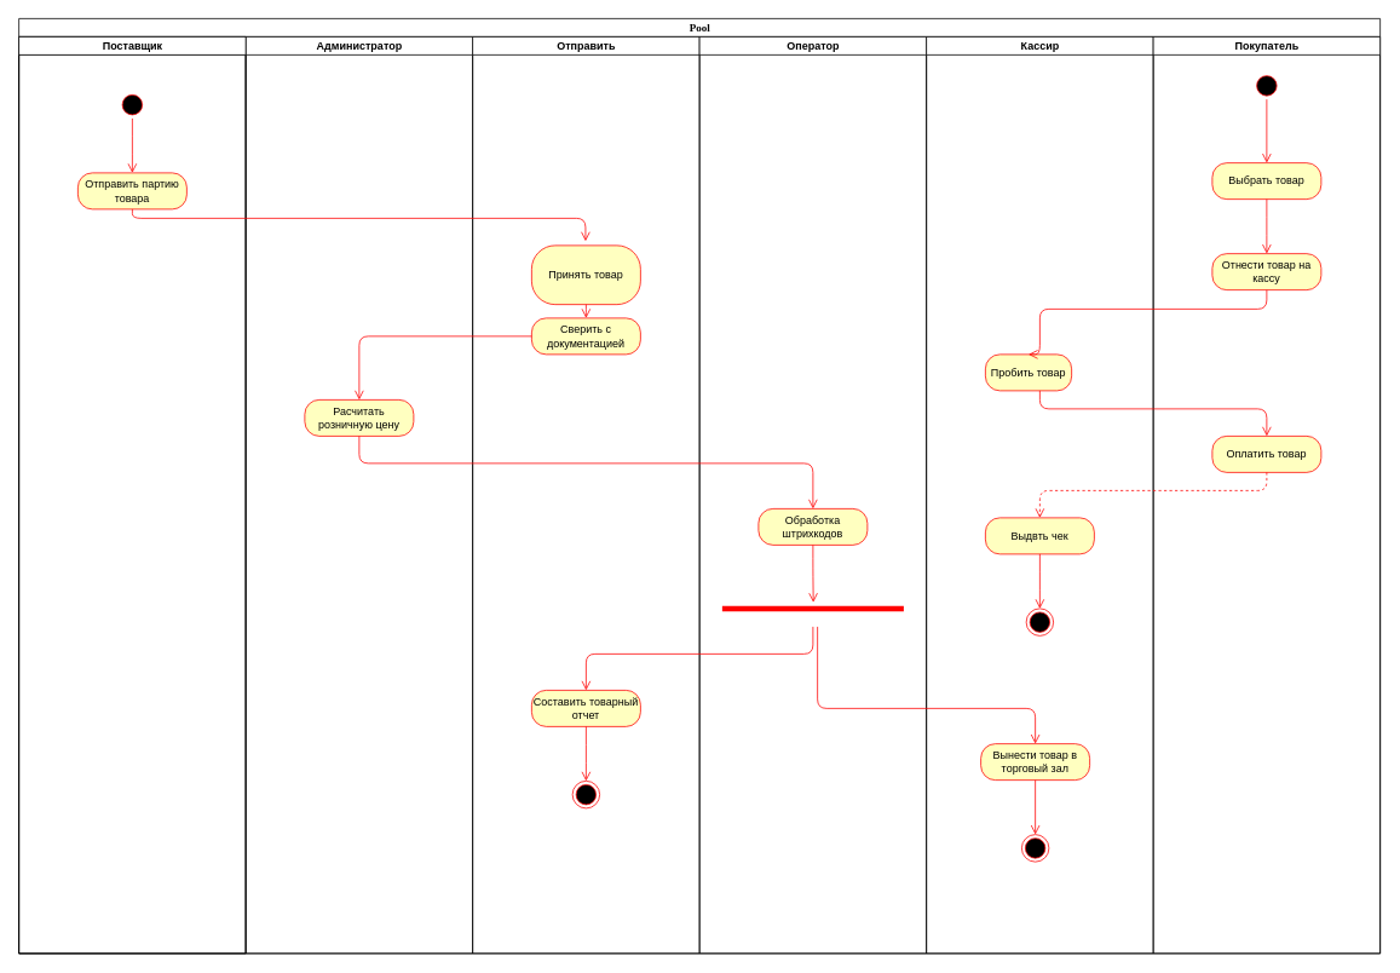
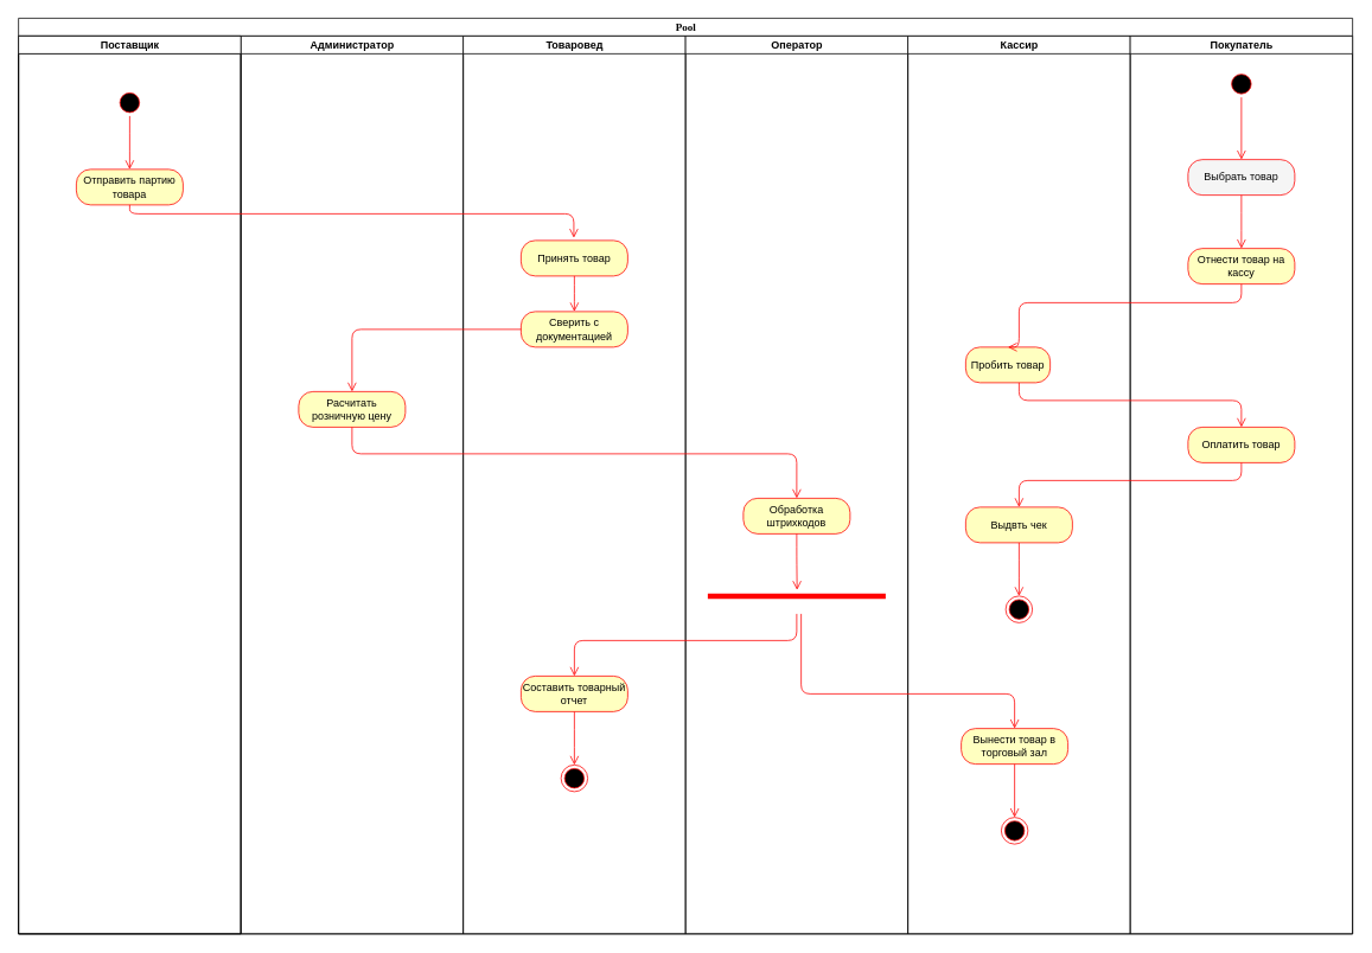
- <mxCell id="8" value="Отправить" style="swimlane;html=1;startSize=20;" parent="2" vertex="1"><mxGeometry x="500" y="20" width="250" height="1010" as="geometry" /></mxCell>
+ <mxCell id="8" value="Товаровед" style="swimlane;html=1;startSize=20;" parent="2" vertex="1"><mxGeometry x="500" y="20" width="250" height="1010" as="geometry" /></mxCell>
- <mxCell id="34" value="Выбрать товар" style="rounded=1;whiteSpace=wrap;html=1;arcSize=40;fontColor=#000000;fillColor=#ffffc0;strokeColor=#ff0000;" vertex="1" parent="31"><mxGeometry x="65" y="139" width="120" height="40" as="geometry" /></mxCell>
+ <mxCell id="34" value="Выбрать товар" style="rounded=1;whiteSpace=wrap;html=1;arcSize=40;fontColor=#000000;fillColor=#f5f5f5;strokeColor=#ff0000;" vertex="1" parent="31"><mxGeometry x="65" y="139" width="120" height="40" as="geometry" /></mxCell>
- <mxCell id="9" value="&lt;div&gt;Принять товар&lt;/div&gt;" style="rounded=1;whiteSpace=wrap;html=1;arcSize=40;fontColor=#000000;fillColor=#ffffc0;strokeColor=#ff0000;" vertex="1" parent="8"><mxGeometry x="65" y="230" width="120" height="65" as="geometry" /></mxCell>
+ <mxCell id="9" value="&lt;div&gt;Принять товар&lt;/div&gt;" style="rounded=1;whiteSpace=wrap;html=1;arcSize=40;fontColor=#000000;fillColor=#ffffc0;strokeColor=#ff0000;" vertex="1" parent="8"><mxGeometry x="65" y="230" width="120" height="40" as="geometry" /></mxCell>
- <mxCell id="43" value="" style="edgeStyle=orthogonalEdgeStyle;html=1;verticalAlign=bottom;endArrow=open;endSize=8;strokeColor=#ff0000;entryX=0.5;entryY=0;entryDx=0;entryDy=0;dashed=1;" edge="1" source="37" parent="1" target="25"><mxGeometry relative="1" as="geometry"><mxPoint x="1395" y="580" as="targetPoint" /><Array as="points"><mxPoint x="1395" y="540" /><mxPoint x="1145" y="540" /></Array></mxGeometry></mxCell>
+ <mxCell id="43" value="" style="edgeStyle=orthogonalEdgeStyle;html=1;verticalAlign=bottom;endArrow=open;endSize=8;strokeColor=#ff0000;entryX=0.5;entryY=0;entryDx=0;entryDy=0;" edge="1" source="37" parent="1" target="25"><mxGeometry relative="1" as="geometry"><mxPoint x="1395" y="580" as="targetPoint" /><Array as="points"><mxPoint x="1395" y="540" /><mxPoint x="1145" y="540" /></Array></mxGeometry></mxCell>
